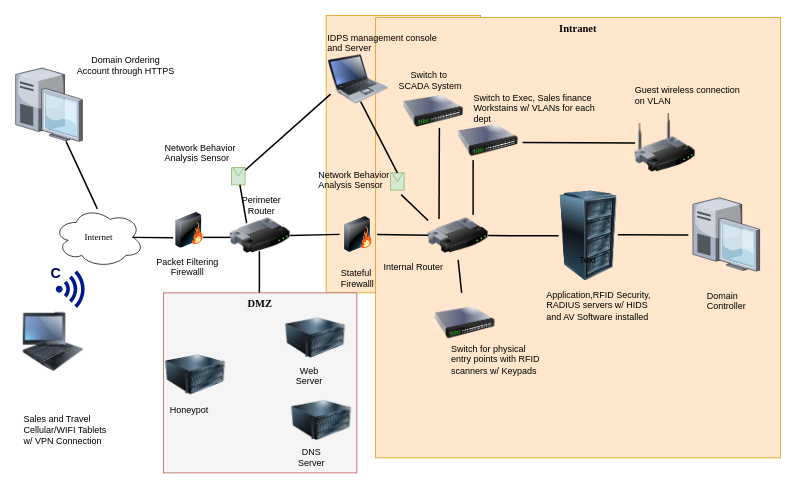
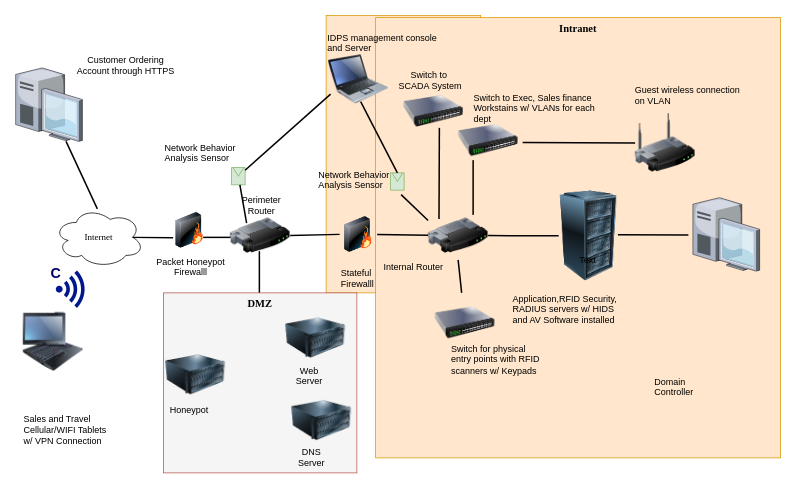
- <mxCell id="49" value="&lt;div style=&quot;text-align: center&quot;&gt;Domain Ordering&lt;/div&gt;&lt;div style=&quot;text-align: center&quot;&gt;Account through HTTPS&lt;/div&gt;" style="text;html=1;resizable=0;points=[];autosize=1;align=left;verticalAlign=top;spacingTop=-4;" parent="1" vertex="1"><mxGeometry x="100" y="70" width="150" height="30" as="geometry" /></mxCell>
+ <mxCell id="49" value="&lt;div style=&quot;text-align: center&quot;&gt;Customer Ordering&lt;/div&gt;&lt;div style=&quot;text-align: center&quot;&gt;Account through HTTPS&lt;/div&gt;" style="text;html=1;resizable=0;points=[];autosize=1;align=left;verticalAlign=top;spacingTop=-4;" parent="1" vertex="1"><mxGeometry x="100" y="70" width="150" height="30" as="geometry" /></mxCell>
- <mxCell id="25" value="&lt;div style=&quot;text-align: center&quot;&gt;&lt;span&gt;Packet Filtering&lt;/span&gt;&lt;/div&gt;&lt;div style=&quot;text-align: center&quot;&gt;&lt;span&gt;Firewalll&lt;/span&gt;&lt;/div&gt;" style="text;html=1;resizable=0;points=[];autosize=1;align=left;verticalAlign=top;spacingTop=-4;" parent="23" vertex="1"><mxGeometry y="56" width="100" height="30" as="geometry" /></mxCell>
+ <mxCell id="25" value="&lt;div style=&quot;text-align: center&quot;&gt;&lt;span&gt;Packet Honeypot&lt;/span&gt;&lt;/div&gt;&lt;div style=&quot;text-align: center&quot;&gt;&lt;span&gt;Firewalll&lt;/span&gt;&lt;/div&gt;" style="text;html=1;resizable=0;points=[];autosize=1;align=left;verticalAlign=top;spacingTop=-4;" parent="23" vertex="1"><mxGeometry y="56" width="100" height="30" as="geometry" /></mxCell>
- <mxCell id="39" value="Domain&amp;nbsp;&lt;br&gt;Controller&lt;br&gt;" style="text;html=1;resizable=0;points=[];autosize=1;align=left;verticalAlign=top;spacingTop=-4;" parent="1" vertex="1"><mxGeometry x="940" y="383.5" width="70" height="30" as="geometry" /></mxCell>
+ <mxCell id="39" value="Domain&amp;nbsp;&lt;br&gt;Controller&lt;br&gt;" style="text;html=1;resizable=0;points=[];autosize=1;align=left;verticalAlign=top;spacingTop=-4;" parent="1" vertex="1"><mxGeometry x="870" y="498.5" width="70" height="30" as="geometry" /></mxCell>
- <mxCell id="35" value="Application,RFID Security,&lt;br&gt;RADIUS servers w/ HIDS&amp;nbsp;&lt;br&gt;and AV Software installed&amp;nbsp;" style="text;html=1;resizable=0;points=[];autosize=1;align=left;verticalAlign=top;spacingTop=-4;" parent="1" vertex="1"><mxGeometry x="726" y="382.5" width="160" height="40" as="geometry" /></mxCell>
+ <mxCell id="35" value="Application,RFID Security,&lt;br&gt;RADIUS servers w/ HIDS&amp;nbsp;&lt;br&gt;and AV Software installed&amp;nbsp;" style="text;html=1;resizable=0;points=[];autosize=1;align=left;verticalAlign=top;spacingTop=-4;" parent="1" vertex="1"><mxGeometry x="681" y="387.5" width="160" height="40" as="geometry" /></mxCell>
